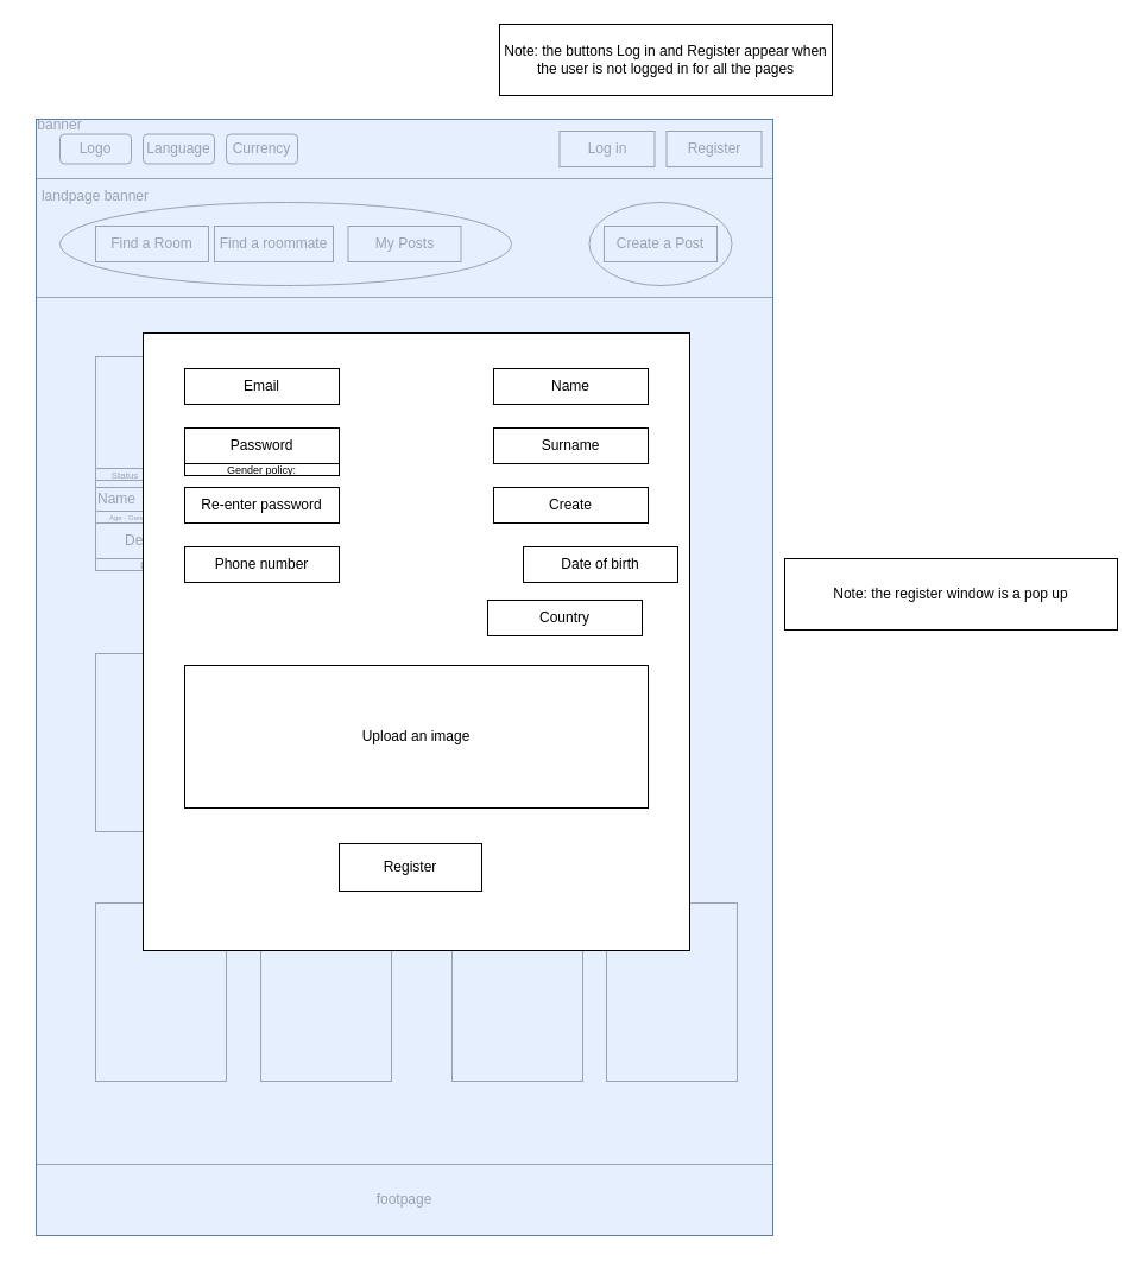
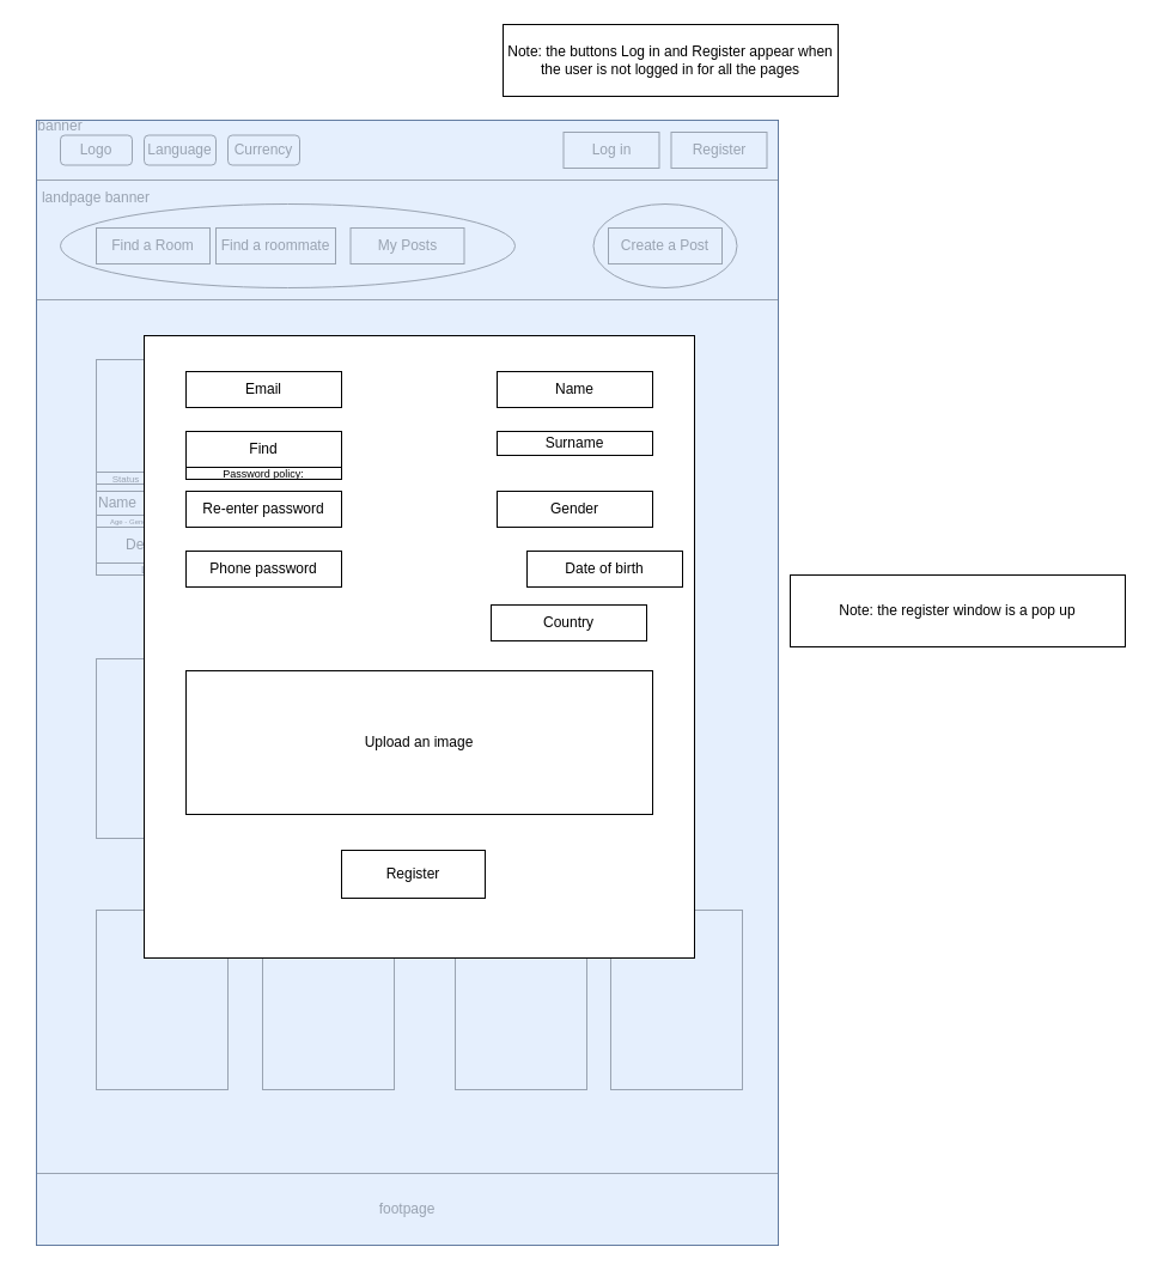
- <mxCell id="35" value="Password" style="rounded=0;whiteSpace=wrap;html=1;" parent="1" vertex="1"><mxGeometry x="155" y="360" width="130" height="30" as="geometry" /></mxCell>
+ <mxCell id="35" value="Find" style="rounded=0;whiteSpace=wrap;html=1;" parent="1" vertex="1"><mxGeometry x="155" y="360" width="130" height="30" as="geometry" /></mxCell>
- <mxCell id="38" value="Surname" style="rounded=0;whiteSpace=wrap;html=1;" parent="1" vertex="1"><mxGeometry x="415" y="360" width="130" height="30" as="geometry" /></mxCell>
+ <mxCell id="38" value="Surname" style="rounded=0;whiteSpace=wrap;html=1;" parent="1" vertex="1"><mxGeometry x="415" y="360" width="130" height="20" as="geometry" /></mxCell>
- <mxCell id="45" value="&lt;font style=&quot;font-size: 9px;&quot;&gt;Gender policy:&lt;/font&gt;" style="rounded=0;whiteSpace=wrap;html=1;" parent="1" vertex="1"><mxGeometry x="155" y="390" width="130" height="10" as="geometry" /></mxCell>
+ <mxCell id="45" value="&lt;font style=&quot;font-size: 9px;&quot;&gt;Password policy:&lt;/font&gt;" style="rounded=0;whiteSpace=wrap;html=1;" parent="1" vertex="1"><mxGeometry x="155" y="390" width="130" height="10" as="geometry" /></mxCell>
- <mxCell id="41" value="Create" style="rounded=0;whiteSpace=wrap;html=1;" parent="1" vertex="1"><mxGeometry x="415" y="410" width="130" height="30" as="geometry" /></mxCell>
+ <mxCell id="41" value="Gender" style="rounded=0;whiteSpace=wrap;html=1;" parent="1" vertex="1"><mxGeometry x="415" y="410" width="130" height="30" as="geometry" /></mxCell>
- <mxCell id="42" value="Phone number" style="rounded=0;whiteSpace=wrap;html=1;" parent="1" vertex="1"><mxGeometry x="155" y="460" width="130" height="30" as="geometry" /></mxCell>
+ <mxCell id="42" value="Phone password" style="rounded=0;whiteSpace=wrap;html=1;" parent="1" vertex="1"><mxGeometry x="155" y="460" width="130" height="30" as="geometry" /></mxCell>
- <mxCell id="33" value="Note: the register window is a pop up" style="rounded=0;whiteSpace=wrap;html=1;" parent="1" vertex="1"><mxGeometry x="660" y="470" width="280" height="60" as="geometry" /></mxCell>
+ <mxCell id="33" value="Note: the register window is a pop up" style="rounded=0;whiteSpace=wrap;html=1;" parent="1" vertex="1"><mxGeometry x="660" y="480" width="280" height="60" as="geometry" /></mxCell>
